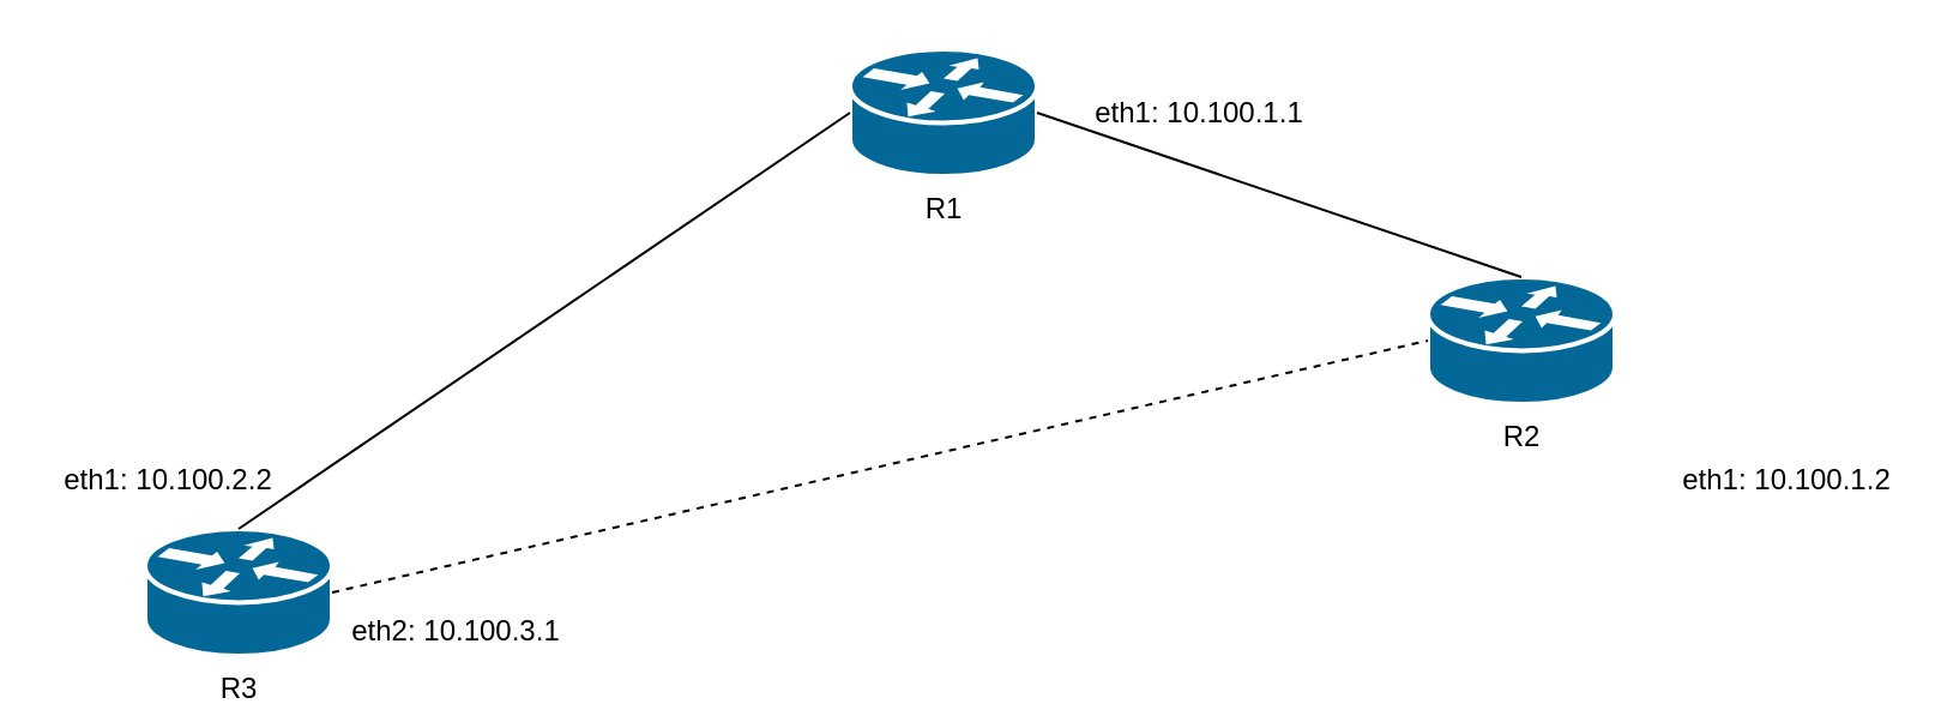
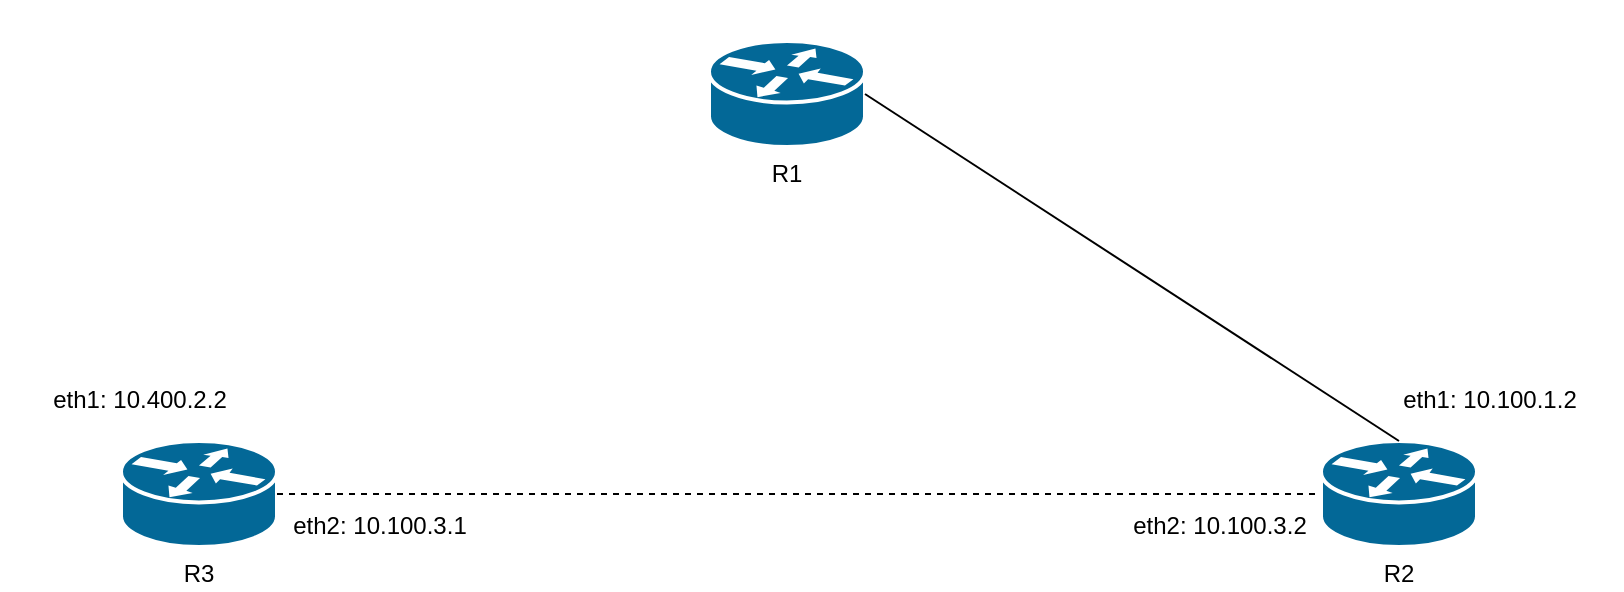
- <mxCell id="11" value="eth1: 10.100.1.1" style="text;html=1;strokeColor=none;fillColor=none;align=center;verticalAlign=middle;whiteSpace=wrap;rounded=0;" vertex="1" parent="1"><mxGeometry x="450" y="36.5" width="100" height="20" as="geometry" /></mxCell>
- <mxCell id="6" value="" style="endArrow=none;html=1;entryX=0;entryY=0.5;entryDx=0;entryDy=0;entryPerimeter=0;exitX=0.5;exitY=0;exitDx=0;exitDy=0;exitPerimeter=0;" edge="1" parent="1" source="2" target="3"><mxGeometry width="50" height="50" relative="1" as="geometry"><mxPoint x="360" y="170" as="sourcePoint" /><mxPoint x="410" y="120" as="targetPoint" /></mxGeometry></mxCell>
- <mxCell id="4" value="R2" style="shape=mxgraph.cisco.routers.router;html=1;pointerEvents=1;dashed=0;fillColor=#036897;strokeColor=#ffffff;strokeWidth=2;verticalLabelPosition=bottom;verticalAlign=top;align=center;outlineConnect=0;" vertex="1" parent="1"><mxGeometry x="595" y="115" width="78" height="53" as="geometry" /></mxCell>
+ <mxCell id="4" value="R2" style="shape=mxgraph.cisco.routers.router;html=1;pointerEvents=1;dashed=0;fillColor=#036897;strokeColor=#ffffff;strokeWidth=2;verticalLabelPosition=bottom;verticalAlign=top;align=center;outlineConnect=0;" vertex="1" parent="1"><mxGeometry x="660" y="220" width="78" height="53" as="geometry" /></mxCell>
- <mxCell id="10" value="eth1: 10.100.2.2" style="text;html=1;strokeColor=none;fillColor=none;align=center;verticalAlign=middle;whiteSpace=wrap;rounded=0;" vertex="1" parent="1"><mxGeometry x="20" y="190" width="100" height="20" as="geometry" /></mxCell>
+ <mxCell id="10" value="eth1: 10.400.2.2" style="text;html=1;strokeColor=none;fillColor=none;align=center;verticalAlign=middle;whiteSpace=wrap;rounded=0;" vertex="1" parent="1"><mxGeometry x="20" y="190" width="100" height="20" as="geometry" /></mxCell>
+ <mxCell id="9" value="eth2: 10.100.3.2" style="text;html=1;strokeColor=none;fillColor=none;align=center;verticalAlign=middle;whiteSpace=wrap;rounded=0;" vertex="1" parent="1"><mxGeometry x="560" y="253" width="100" height="20" as="geometry" /></mxCell>
